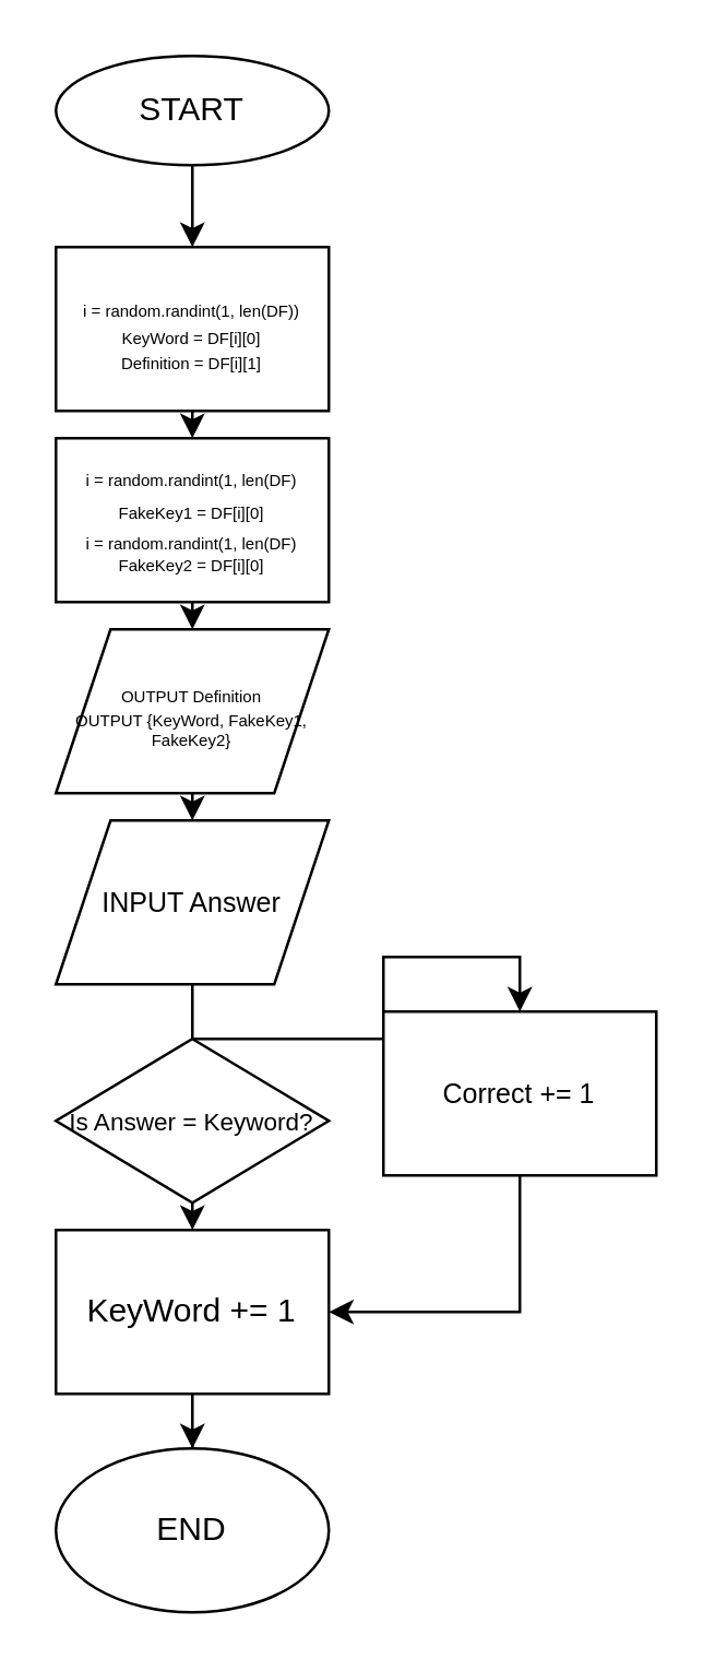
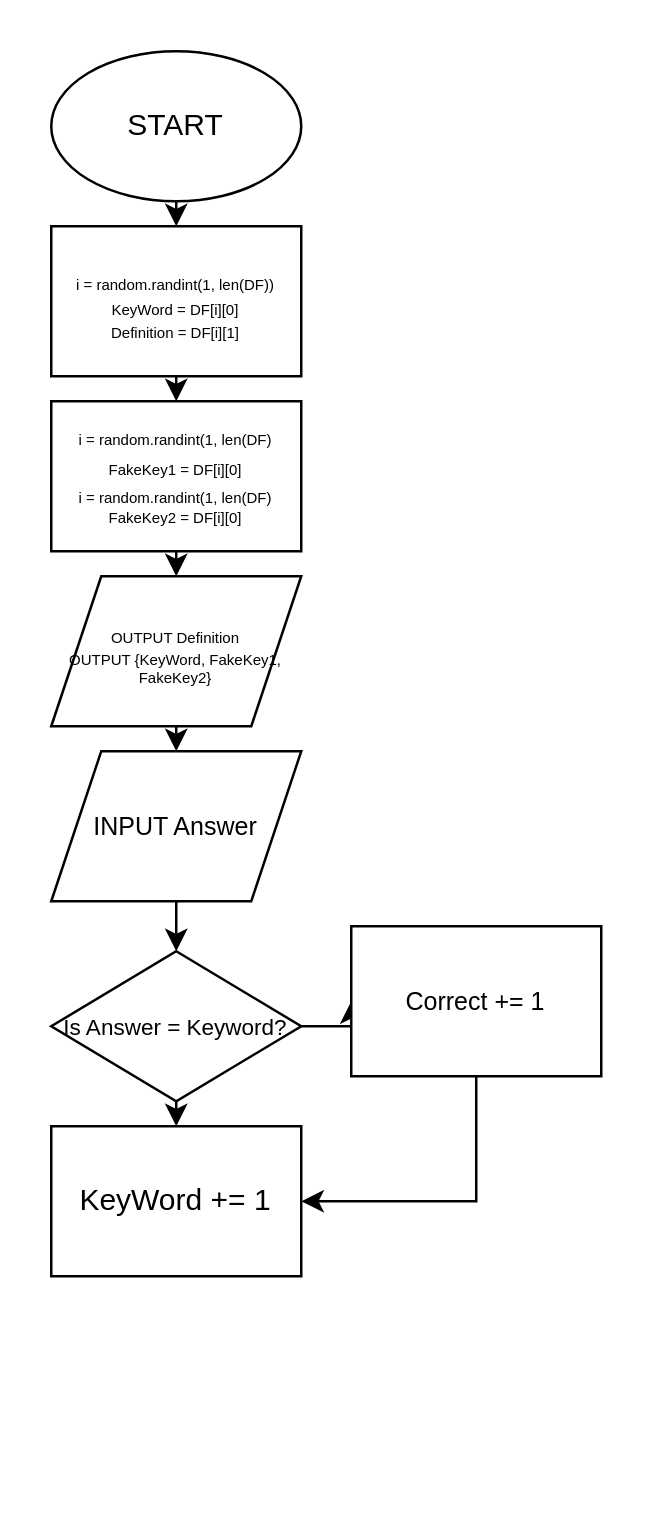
- <mxCell id="5" value="START" style="ellipse;whiteSpace=wrap;html=1;" vertex="1" parent="1"><mxGeometry x="20" y="20" width="100" height="40" as="geometry" /></mxCell>
+ <mxCell id="5" value="START" style="ellipse;whiteSpace=wrap;html=1;" vertex="1" parent="1"><mxGeometry x="20" y="20" width="100" height="60" as="geometry" /></mxCell>
- <mxCell id="10" style="edgeStyle=orthogonalEdgeStyle;rounded=0;orthogonalLoop=1;jettySize=auto;html=1;exitX=0.5;exitY=1;exitDx=0;exitDy=0;" edge="1" parent="1" source="11" target="16"><mxGeometry relative="1" as="geometry" /></mxCell>
+ <mxCell id="10" style="edgeStyle=orthogonalEdgeStyle;rounded=0;orthogonalLoop=1;jettySize=auto;html=1;exitX=0.5;exitY=1;exitDx=0;exitDy=0;entryX=0.5;entryY=0;entryDx=0;entryDy=0;" edge="1" parent="1" source="11" target="14"><mxGeometry relative="1" as="geometry" /></mxCell>
+ <mxCell id="12" style="edgeStyle=orthogonalEdgeStyle;rounded=0;orthogonalLoop=1;jettySize=auto;html=1;exitX=1;exitY=0.5;exitDx=0;exitDy=0;entryX=0;entryY=0.5;entryDx=0;entryDy=0;" edge="1" parent="1" source="14" target="16"><mxGeometry relative="1" as="geometry" /></mxCell>
- <mxCell id="17" style="edgeStyle=orthogonalEdgeStyle;rounded=0;orthogonalLoop=1;jettySize=auto;html=1;exitX=0.5;exitY=1;exitDx=0;exitDy=0;" edge="1" parent="1" source="18" target="19"><mxGeometry relative="1" as="geometry" /></mxCell>
- <mxCell id="19" value="END" style="ellipse;whiteSpace=wrap;html=1;" vertex="1" parent="1"><mxGeometry x="20" y="530" width="100" height="60" as="geometry" /></mxCell>
